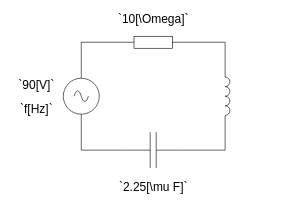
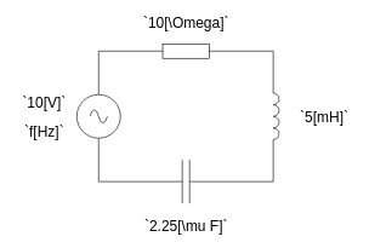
- <mxCell id="14" value="&lt;font style=&quot;font-size: 20px&quot;&gt;`90[V]`&lt;/font&gt;" style="text;html=1;align=center;verticalAlign=middle;resizable=0;points=[];autosize=1;strokeColor=none;fillColor=none;" parent="12" vertex="1"><mxGeometry x="-15" width="80" height="20" as="geometry" /></mxCell>
+ <mxCell id="14" value="&lt;font style=&quot;font-size: 20px&quot;&gt;`10[V]`&lt;/font&gt;" style="text;html=1;align=center;verticalAlign=middle;resizable=0;points=[];autosize=1;strokeColor=none;fillColor=none;" parent="12" vertex="1"><mxGeometry x="-15" width="80" height="20" as="geometry" /></mxCell>
+ <mxCell id="17" value="&lt;span style=&quot;font-family: &amp;#34;helvetica&amp;#34; ; font-size: 20px ; text-align: left&quot;&gt;`5[mH]`&lt;/span&gt;" style="text;html=1;align=center;verticalAlign=middle;resizable=0;points=[];autosize=1;strokeColor=none;fillColor=none;" parent="2" vertex="1"><mxGeometry x="370" y="130" width="80" height="20" as="geometry" /></mxCell>
